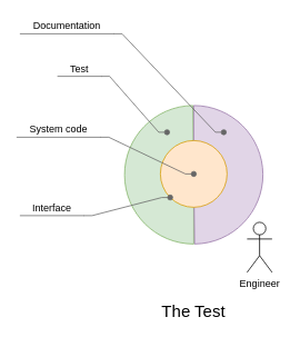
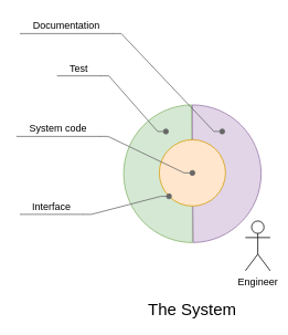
- <mxCell id="15" value="The Test&lt;br&gt;" style="text;html=1;strokeColor=none;fillColor=none;align=center;verticalAlign=middle;whiteSpace=wrap;rounded=0;comic=0;fontSize=20;fontStyle=0" parent="1" vertex="1"><mxGeometry x="146" y="362" width="172" height="20" as="geometry" /></mxCell>
+ <mxCell id="15" value="The System&lt;br&gt;" style="text;html=1;strokeColor=none;fillColor=none;align=center;verticalAlign=middle;whiteSpace=wrap;rounded=0;comic=0;fontSize=20;fontStyle=0" parent="1" vertex="1"><mxGeometry x="146" y="362" width="172" height="20" as="geometry" /></mxCell>
